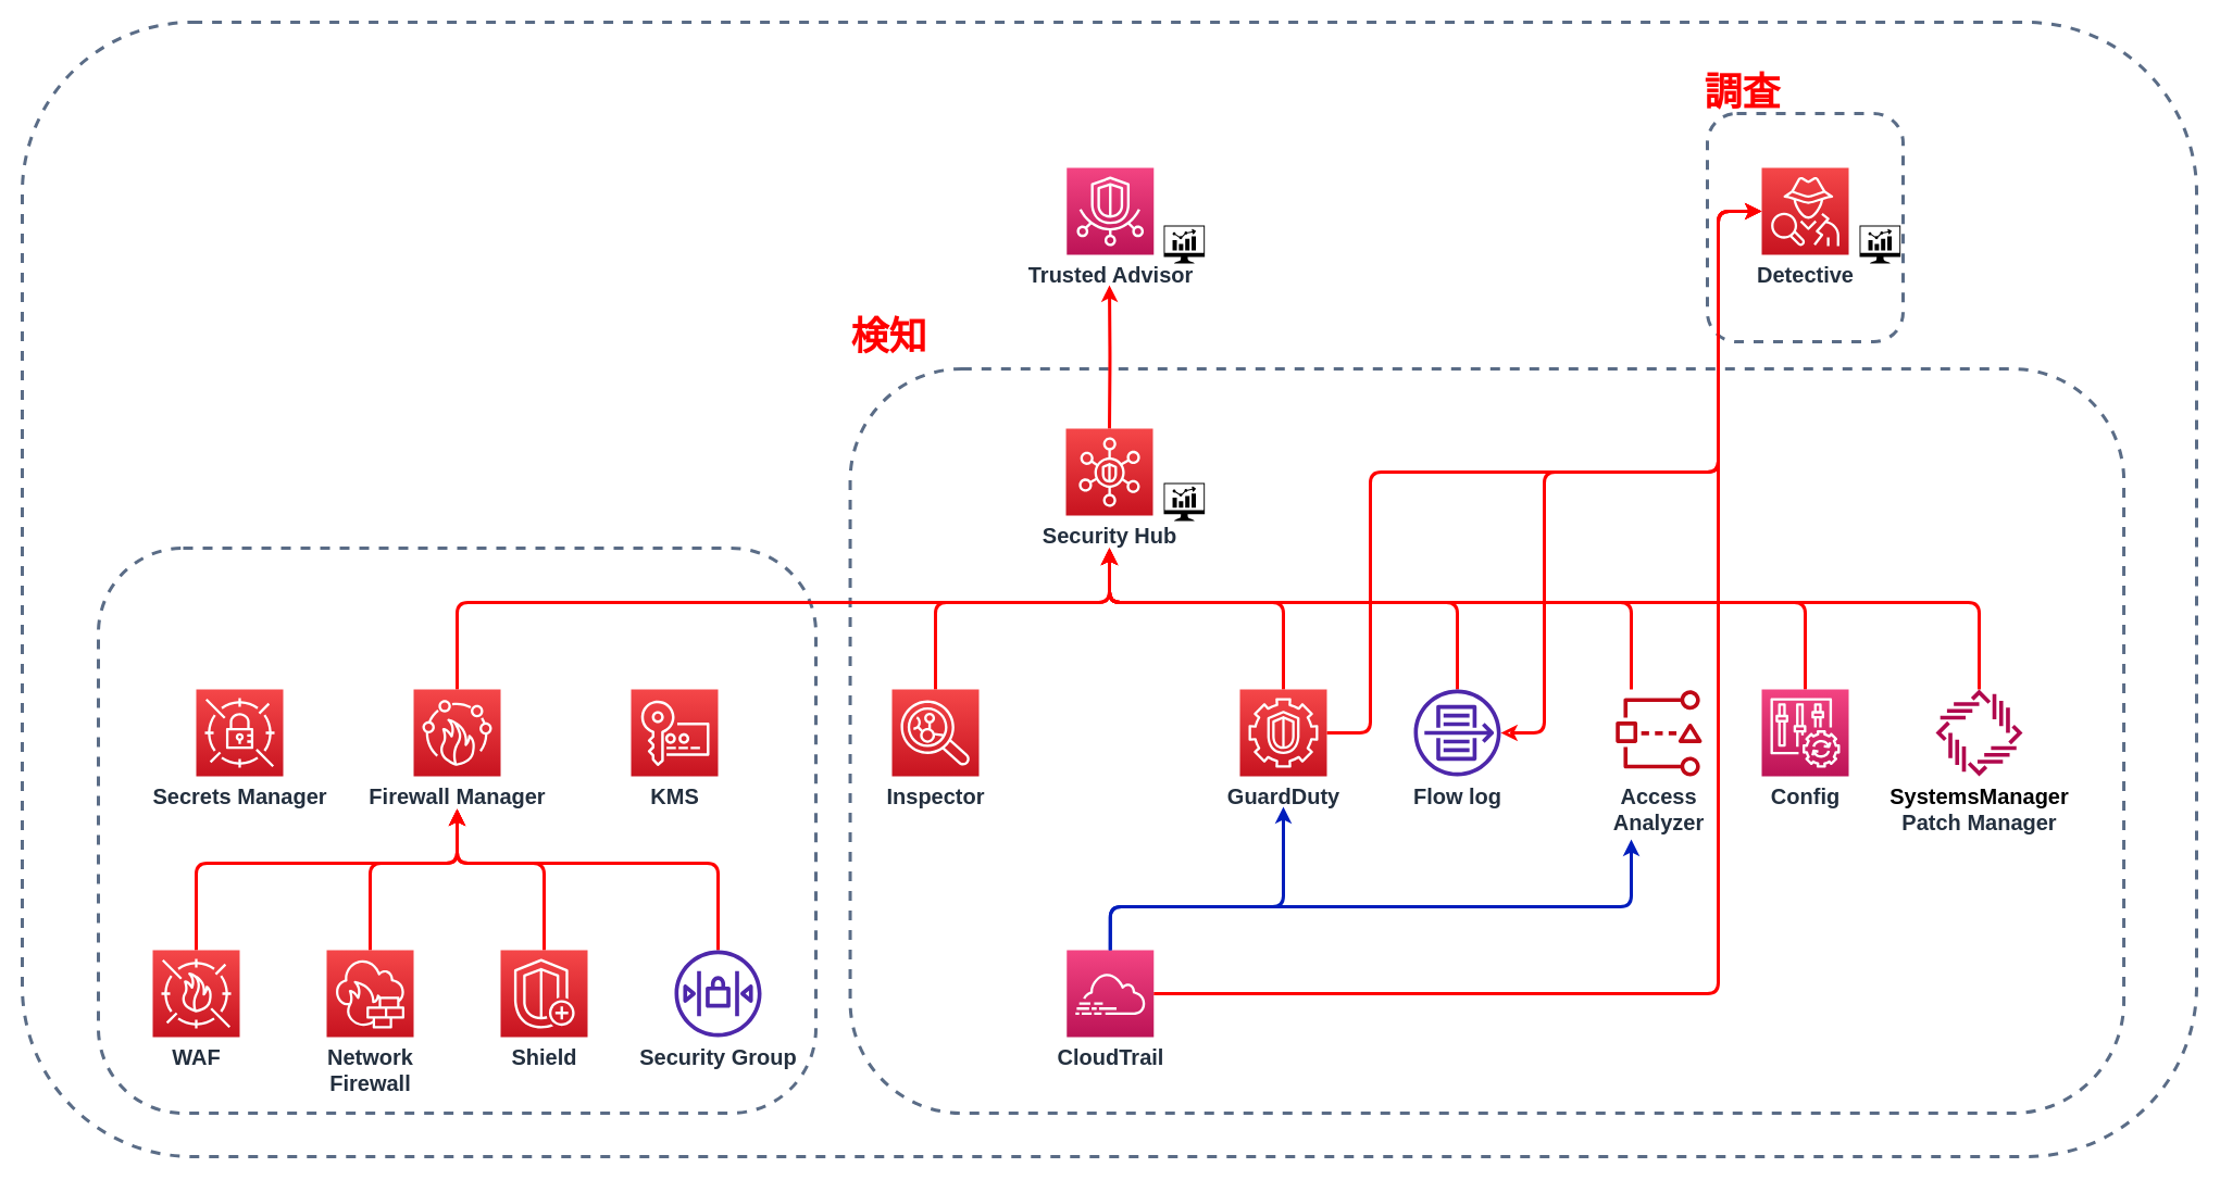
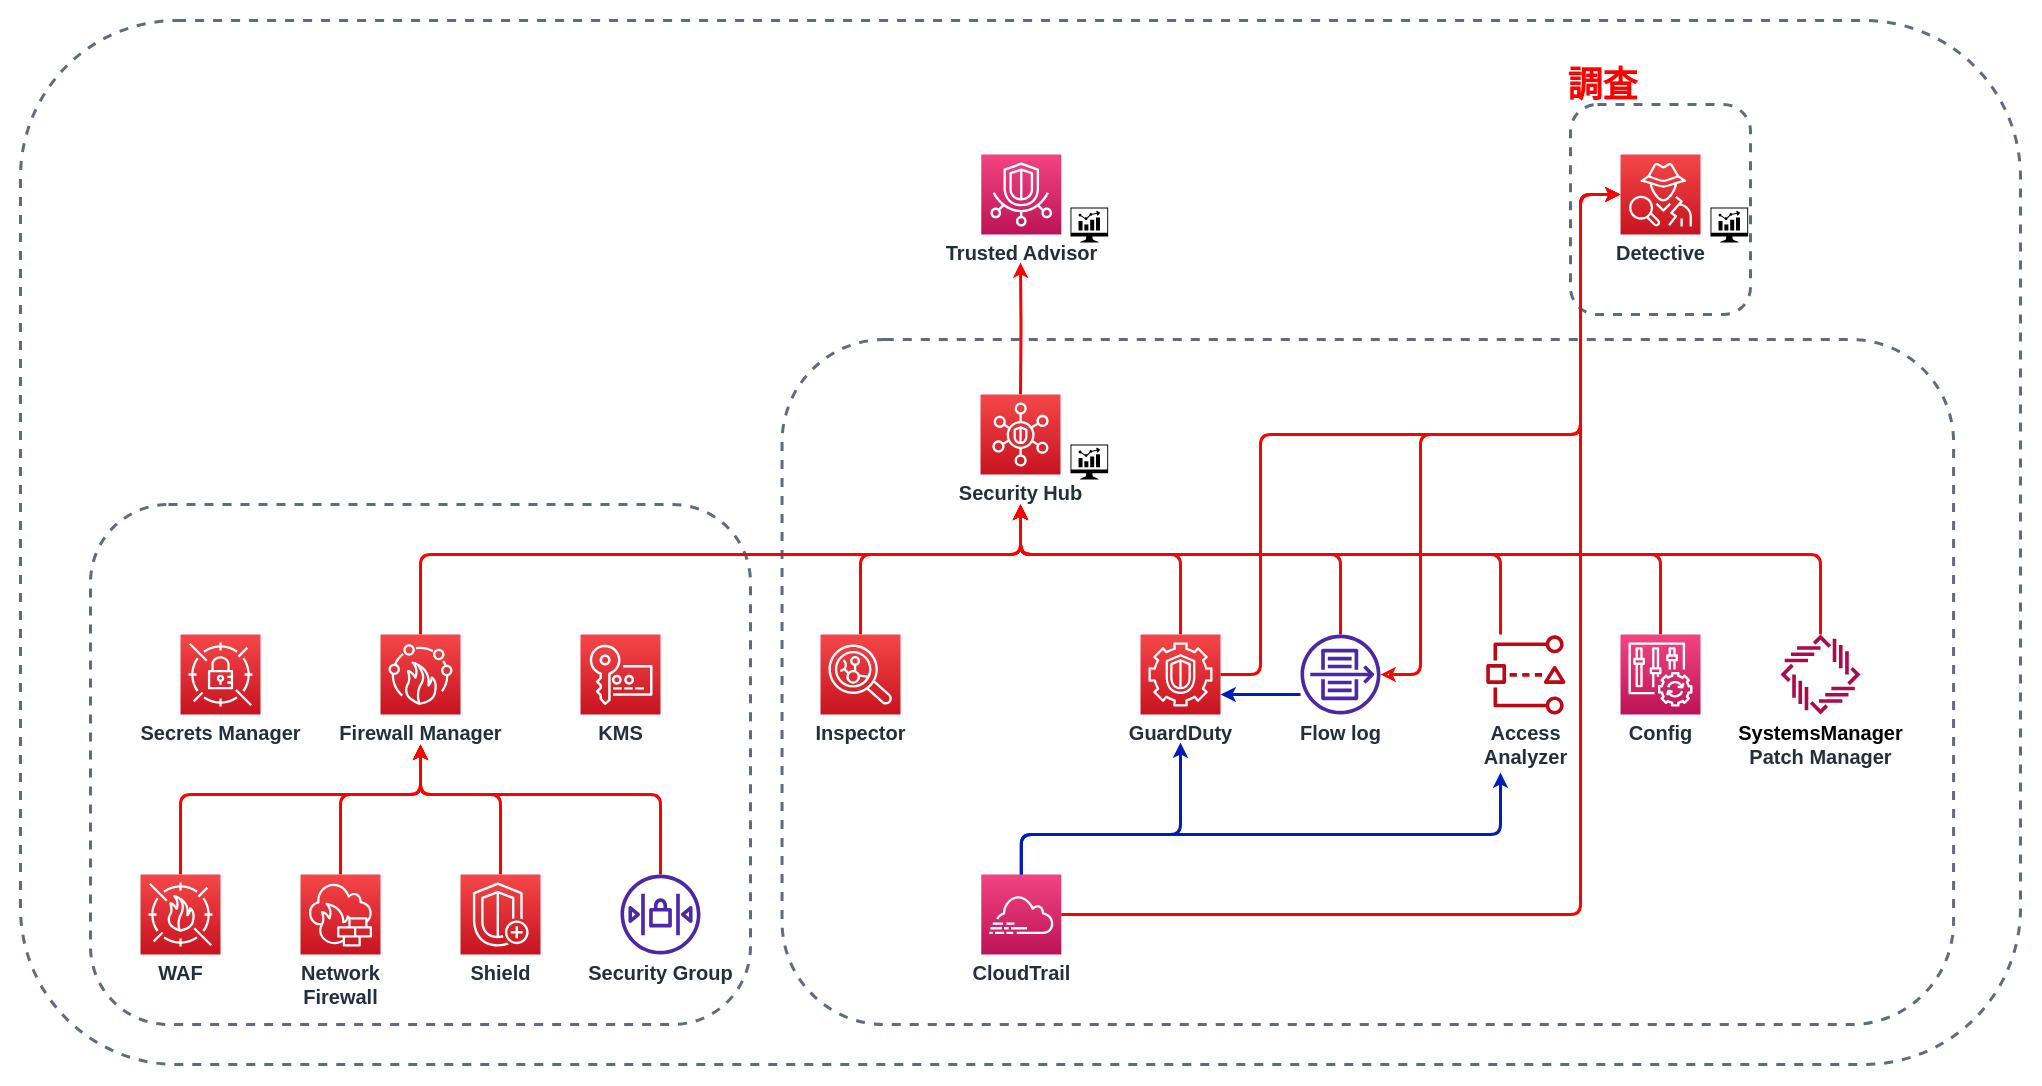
- <mxCell id="37" value="検知" style="text;html=1;align=center;verticalAlign=middle;resizable=0;points=[];autosize=1;strokeColor=none;fillColor=none;fontSize=35;fontColor=#FF0000;fontStyle=1;strokeWidth=3;" parent="1" vertex="1"><mxGeometry x="771.54" y="279" width="90" height="60" as="geometry" /></mxCell>
+ <mxCell id="17" value="" style="edgeStyle=orthogonalEdgeStyle;rounded=1;jumpStyle=none;orthogonalLoop=1;jettySize=auto;html=1;fontColor=#FF0000;startArrow=classic;startFill=1;endArrow=none;endFill=0;strokeColor=#001DBC;strokeWidth=3;exitX=1;exitY=0.75;exitDx=0;exitDy=0;exitPerimeter=0;" parent="1" source="9" target="19" edge="1"><mxGeometry relative="1" as="geometry"><Array as="points"><mxPoint x="1280" y="694" /><mxPoint x="1280" y="694" /></Array></mxGeometry></mxCell>
